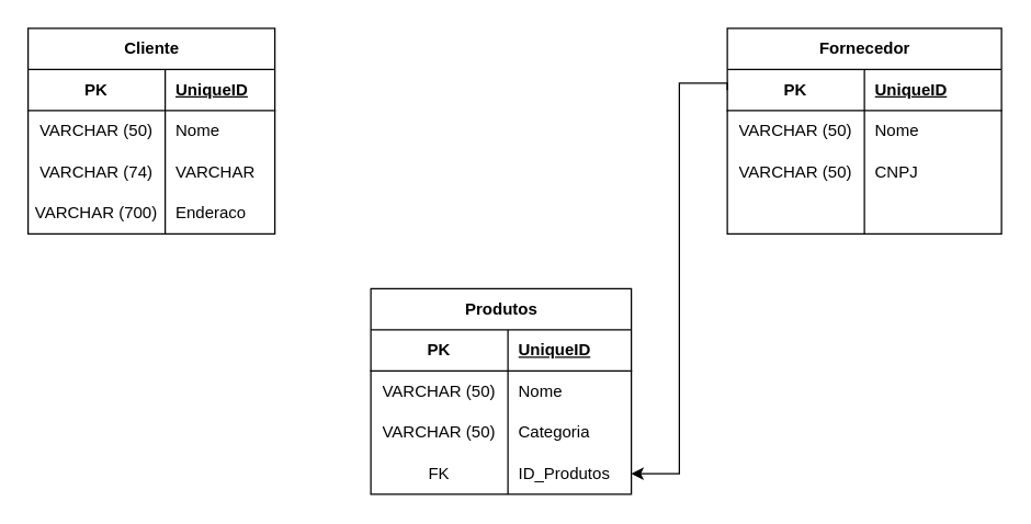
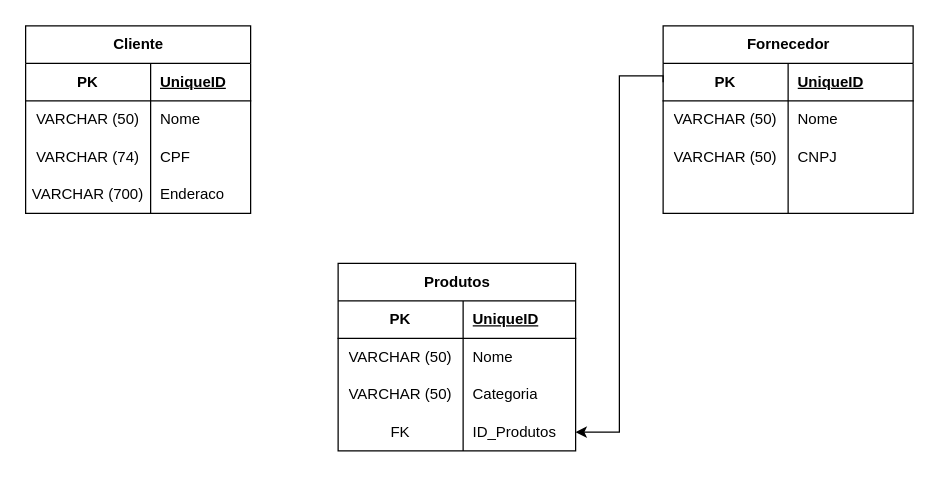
- <mxCell id="11" value="VARCHAR" style="shape=partialRectangle;connectable=0;fillColor=none;top=0;left=0;bottom=0;right=0;align=left;spacingLeft=6;overflow=hidden;whiteSpace=wrap;html=1;" vertex="1" parent="9"><mxGeometry x="100" width="80" height="30" as="geometry"><mxRectangle width="80" height="30" as="alternateBounds" /></mxGeometry></mxCell>
+ <mxCell id="11" value="CPF" style="shape=partialRectangle;connectable=0;fillColor=none;top=0;left=0;bottom=0;right=0;align=left;spacingLeft=6;overflow=hidden;whiteSpace=wrap;html=1;" vertex="1" parent="9"><mxGeometry x="100" width="80" height="30" as="geometry"><mxRectangle width="80" height="30" as="alternateBounds" /></mxGeometry></mxCell>
